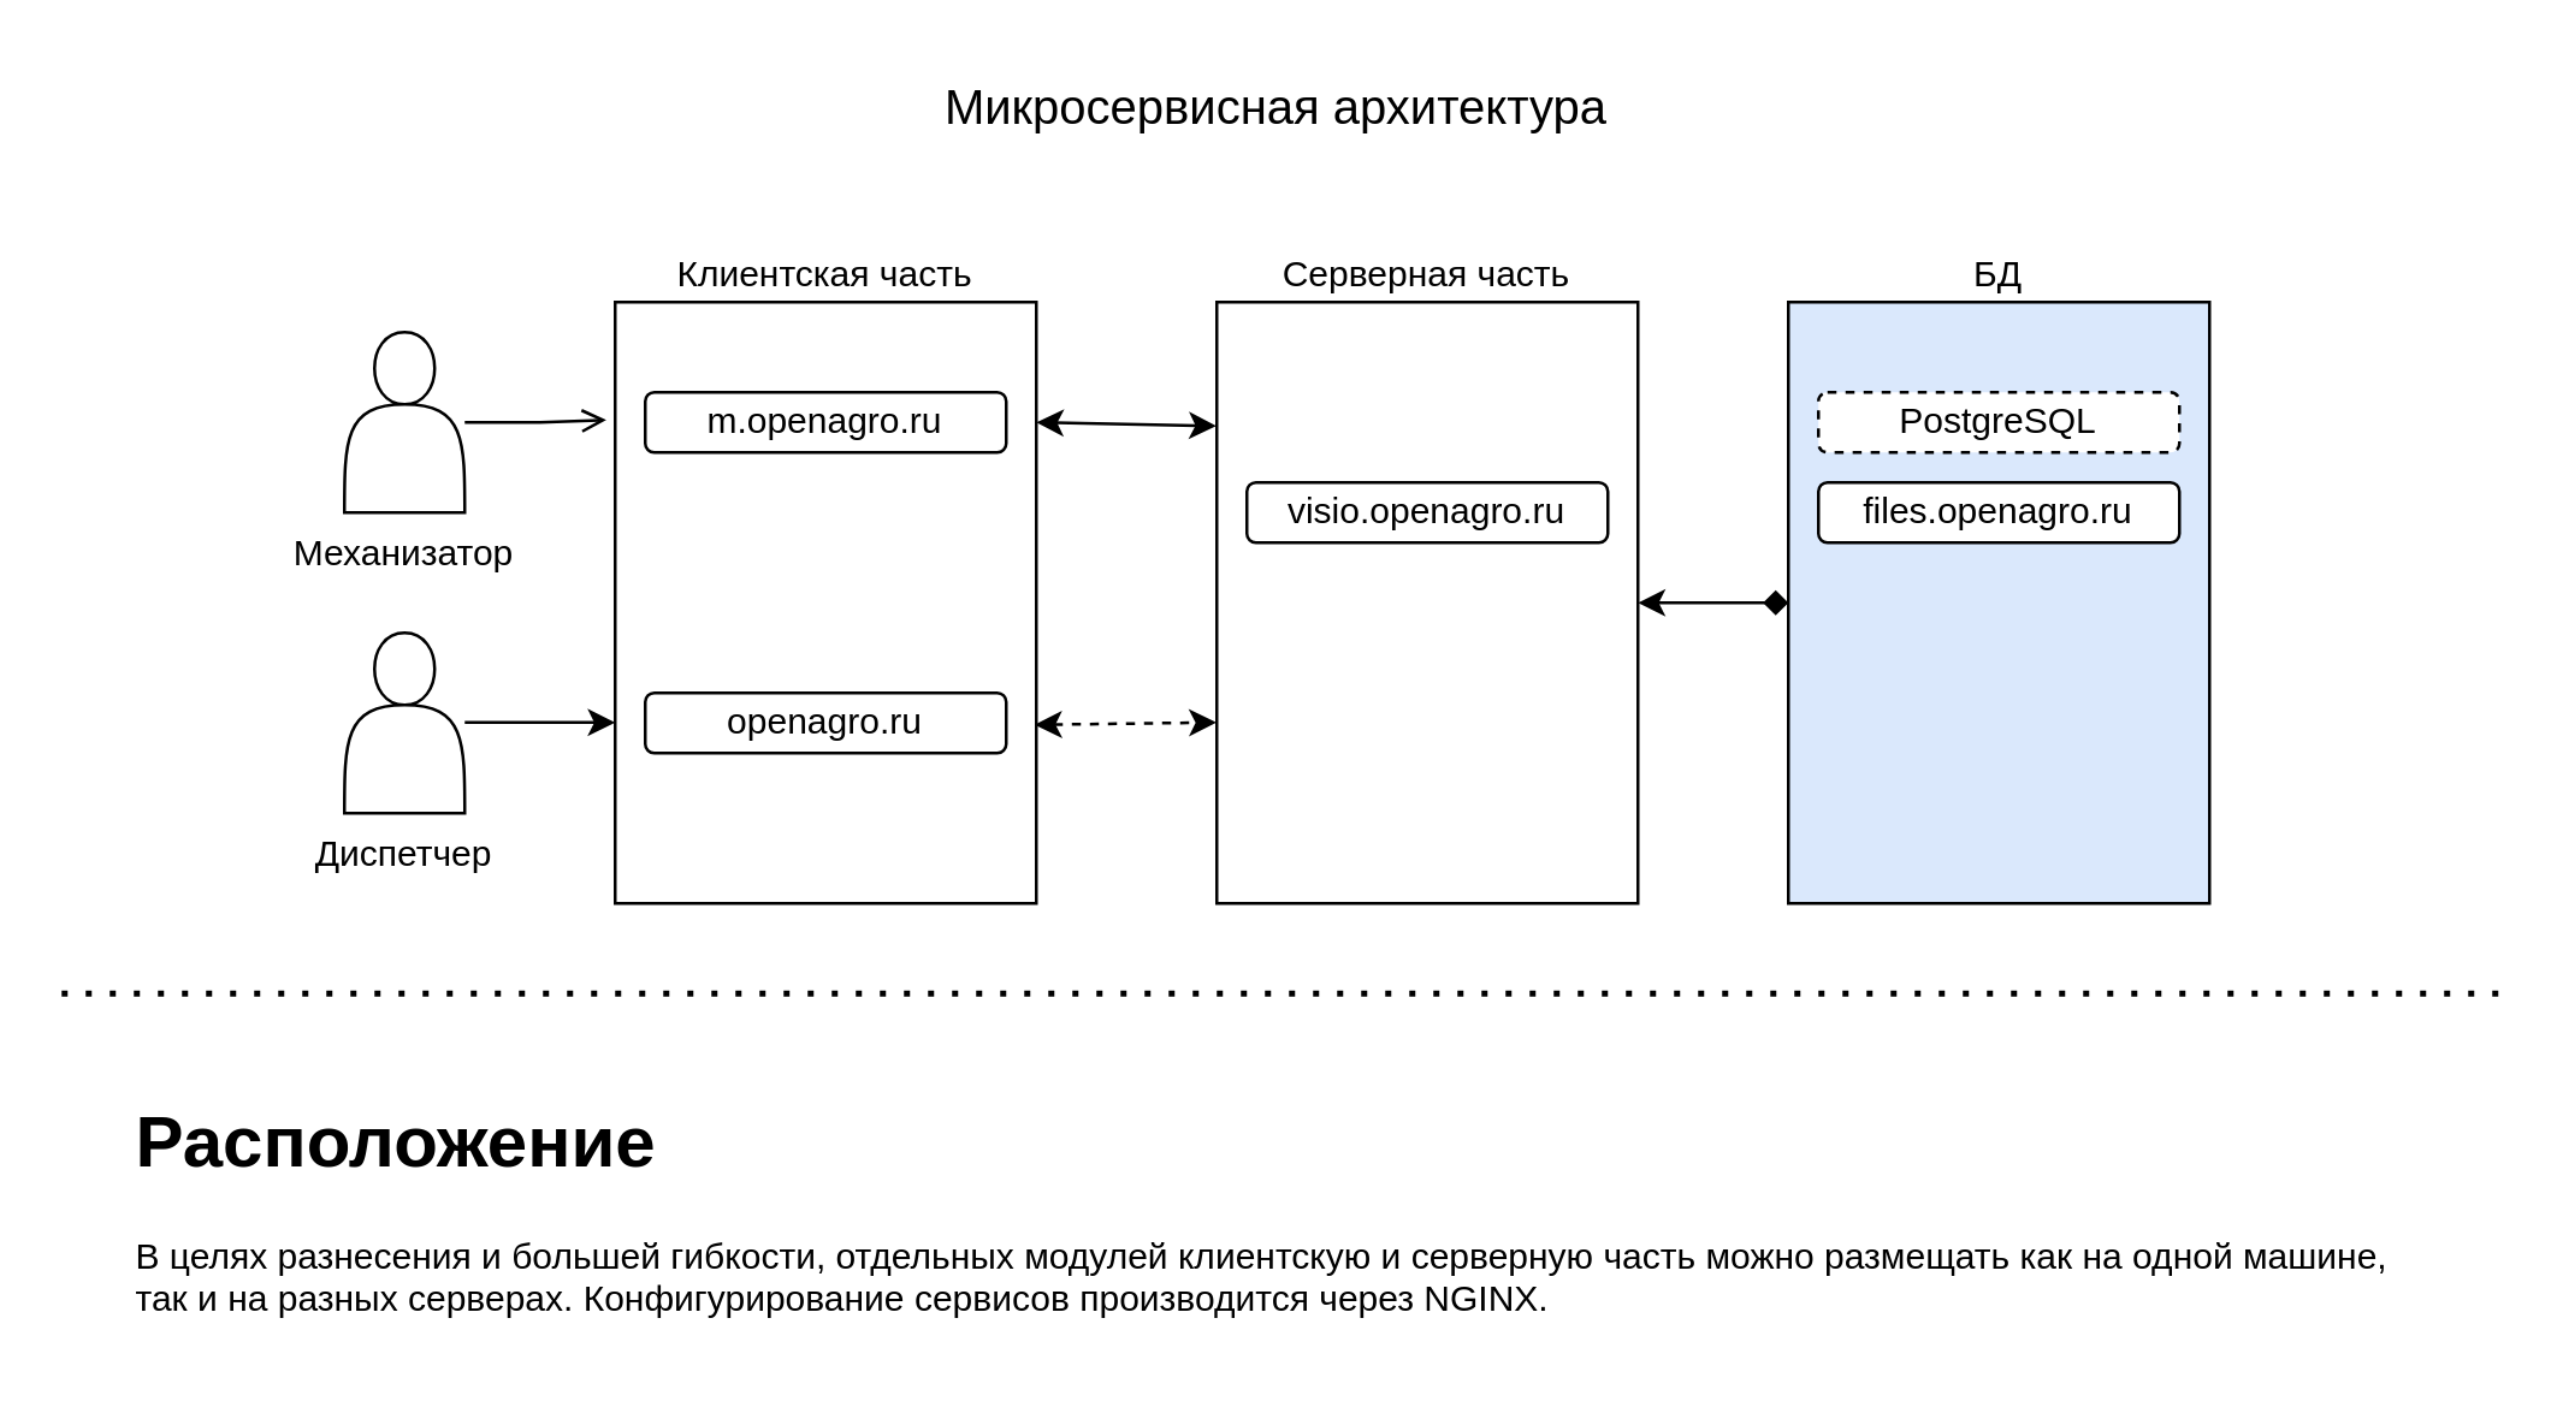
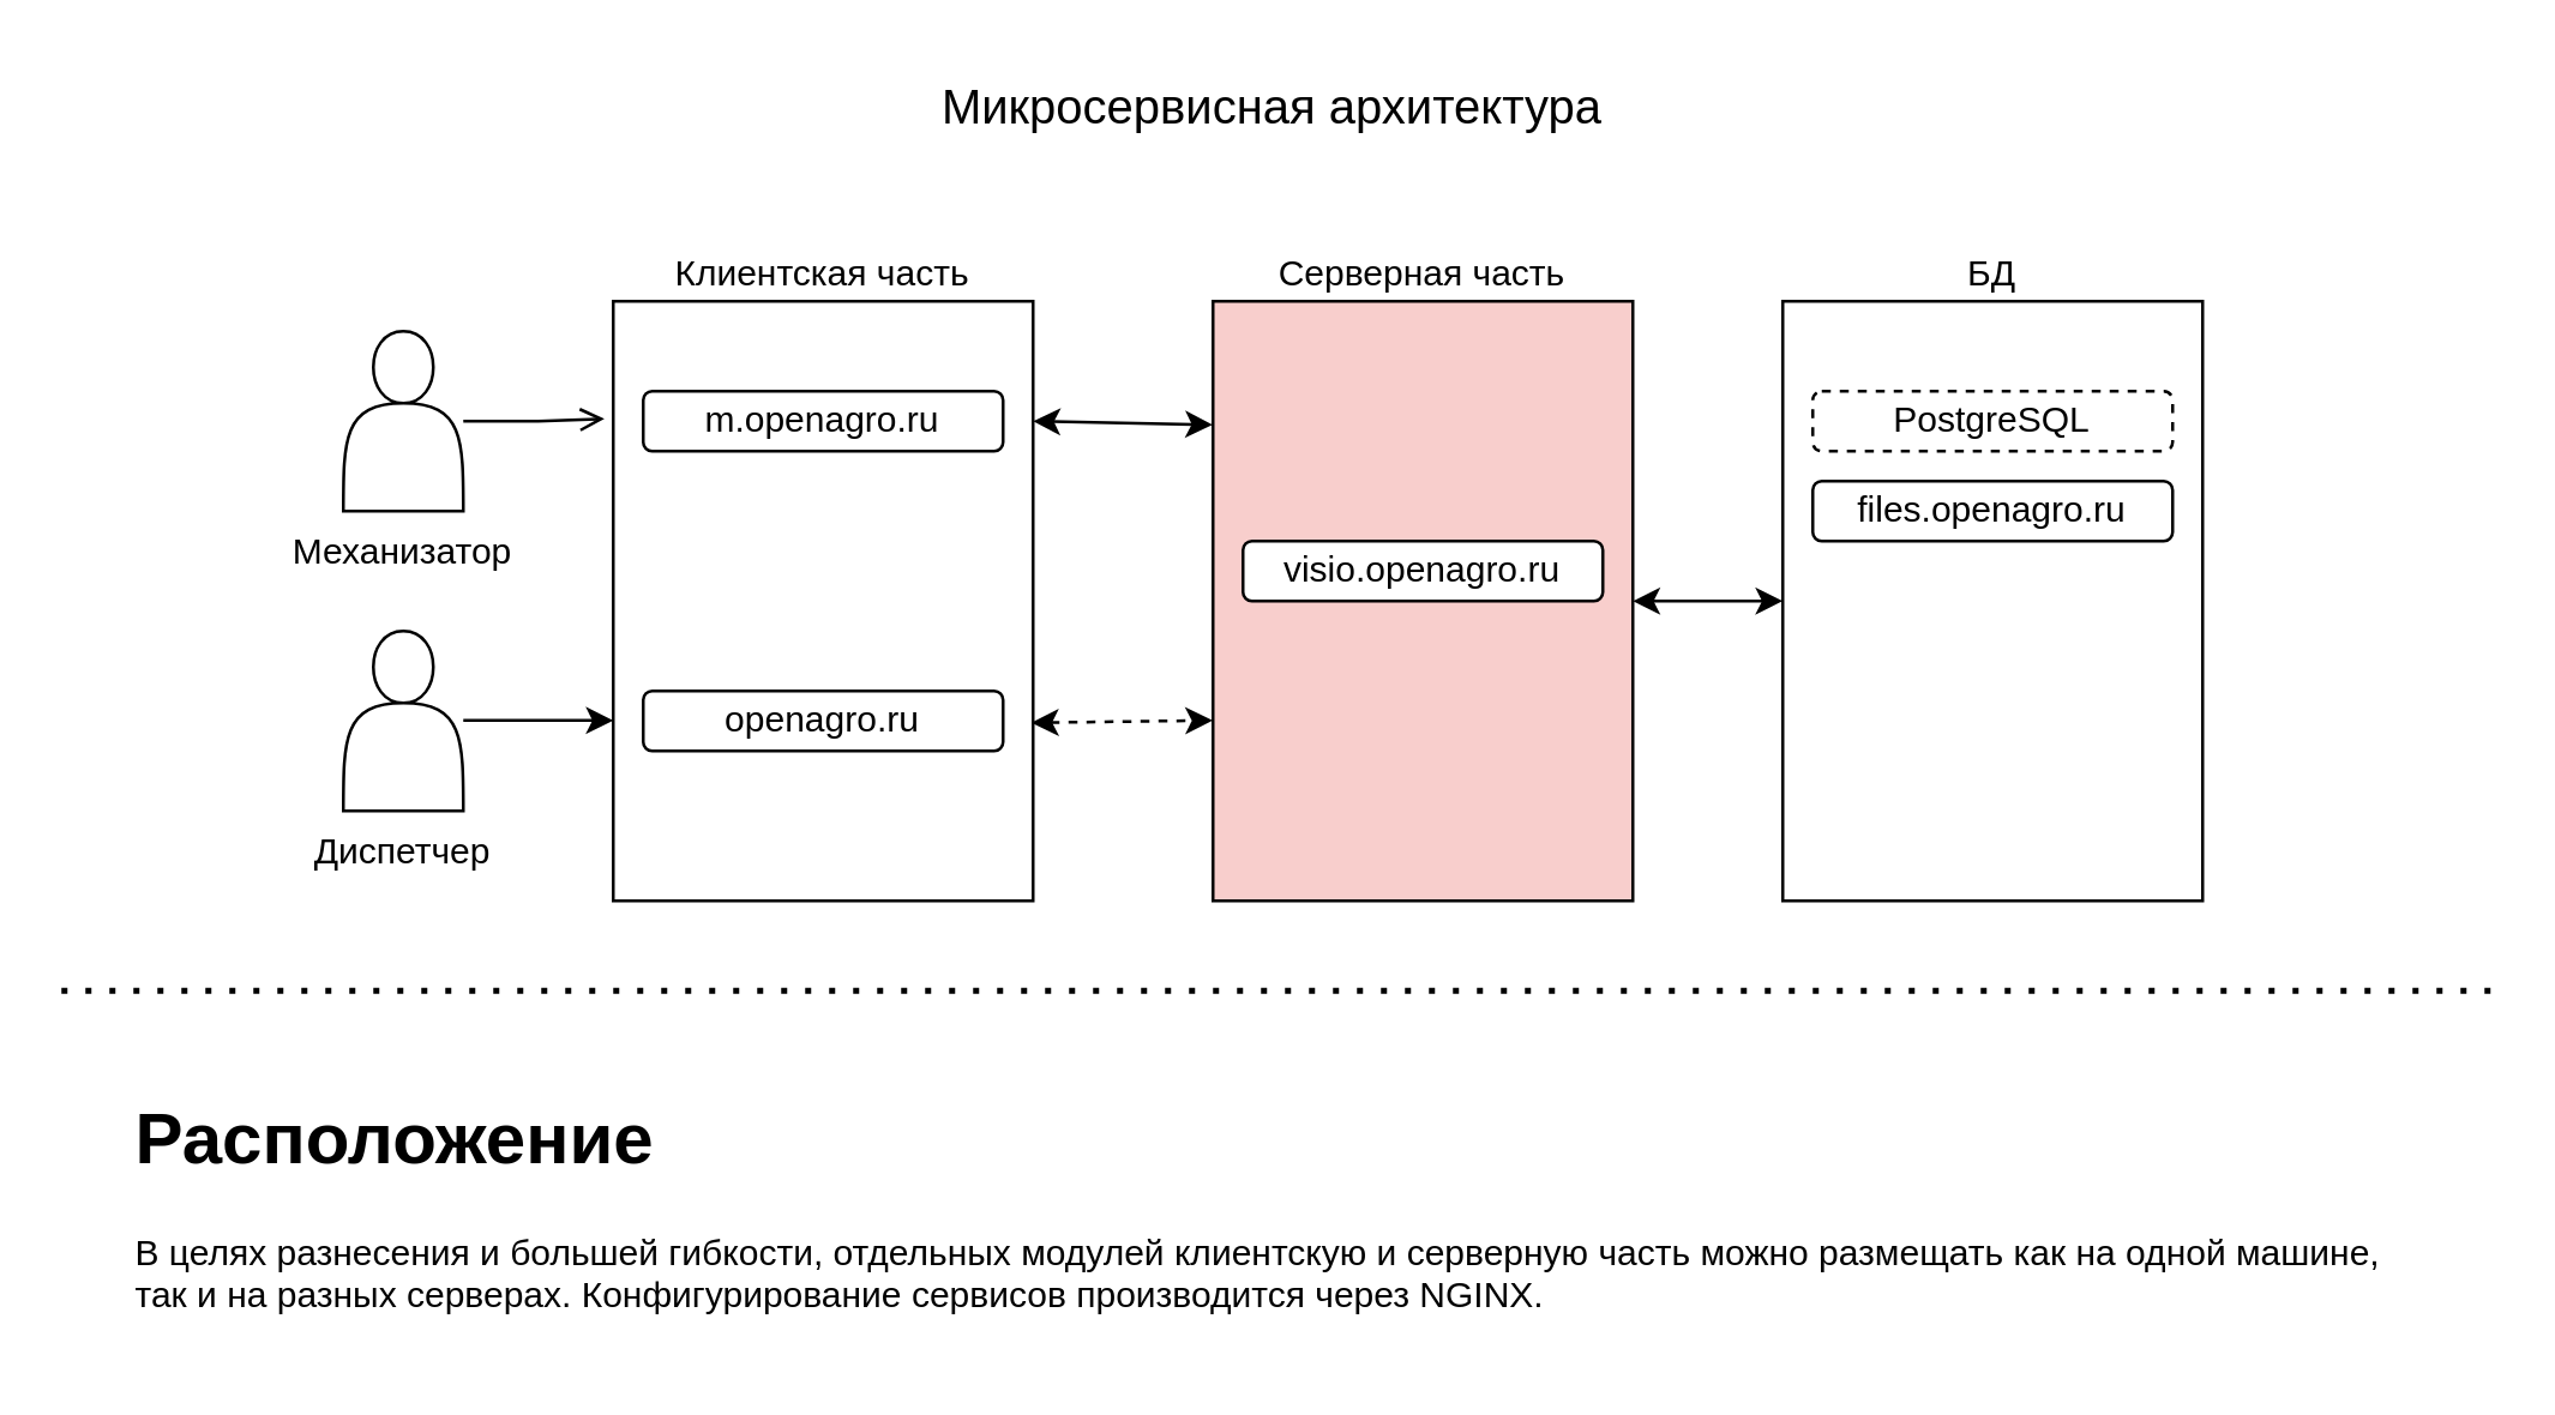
- <mxCell id="15" value="visio.openagro.ru" style="rounded=1;whiteSpace=wrap;html=1;" parent="1" vertex="1"><mxGeometry x="414" y="160" width="120" height="20" as="geometry" /></mxCell>
+ <mxCell id="15" value="visio.openagro.ru" style="rounded=1;whiteSpace=wrap;html=1;" parent="1" vertex="1"><mxGeometry x="414" y="180" width="120" height="20" as="geometry" /></mxCell>
- <mxCell id="9" value="Серверная часть" style="rounded=0;whiteSpace=wrap;html=1;labelPosition=center;verticalLabelPosition=top;align=center;verticalAlign=bottom;" parent="1" vertex="1"><mxGeometry x="404" y="100" width="140" height="200" as="geometry" /></mxCell>
+ <mxCell id="9" value="Серверная часть" style="rounded=0;whiteSpace=wrap;html=1;labelPosition=center;verticalLabelPosition=top;align=center;verticalAlign=bottom;fillColor=#f8cecc;" parent="1" vertex="1"><mxGeometry x="404" y="100" width="140" height="200" as="geometry" /></mxCell>
- <mxCell id="16" value="" style="endArrow=diamond;startArrow=classic;html=1;rounded=0;entryX=0;entryY=0.5;entryDx=0;entryDy=0;exitX=1;exitY=0.5;exitDx=0;exitDy=0;" parent="1" source="9" target="12" edge="1"><mxGeometry width="50" height="50" relative="1" as="geometry"><mxPoint x="544" y="210" as="sourcePoint" /><mxPoint x="594" y="160" as="targetPoint" /></mxGeometry></mxCell>
+ <mxCell id="16" value="" style="endArrow=classic;startArrow=classic;html=1;rounded=0;entryX=0;entryY=0.5;entryDx=0;entryDy=0;exitX=1;exitY=0.5;exitDx=0;exitDy=0;" parent="1" source="9" target="12" edge="1"><mxGeometry width="50" height="50" relative="1" as="geometry"><mxPoint x="544" y="210" as="sourcePoint" /><mxPoint x="594" y="160" as="targetPoint" /></mxGeometry></mxCell>
- <mxCell id="12" value="БД" style="rounded=0;whiteSpace=wrap;html=1;labelPosition=center;verticalLabelPosition=top;align=center;verticalAlign=bottom;fillColor=#dae8fc;" parent="1" vertex="1"><mxGeometry x="594" y="100" width="140" height="200" as="geometry" /></mxCell>
+ <mxCell id="12" value="БД" style="rounded=0;whiteSpace=wrap;html=1;labelPosition=center;verticalLabelPosition=top;align=center;verticalAlign=bottom;" parent="1" vertex="1"><mxGeometry x="594" y="100" width="140" height="200" as="geometry" /></mxCell>
